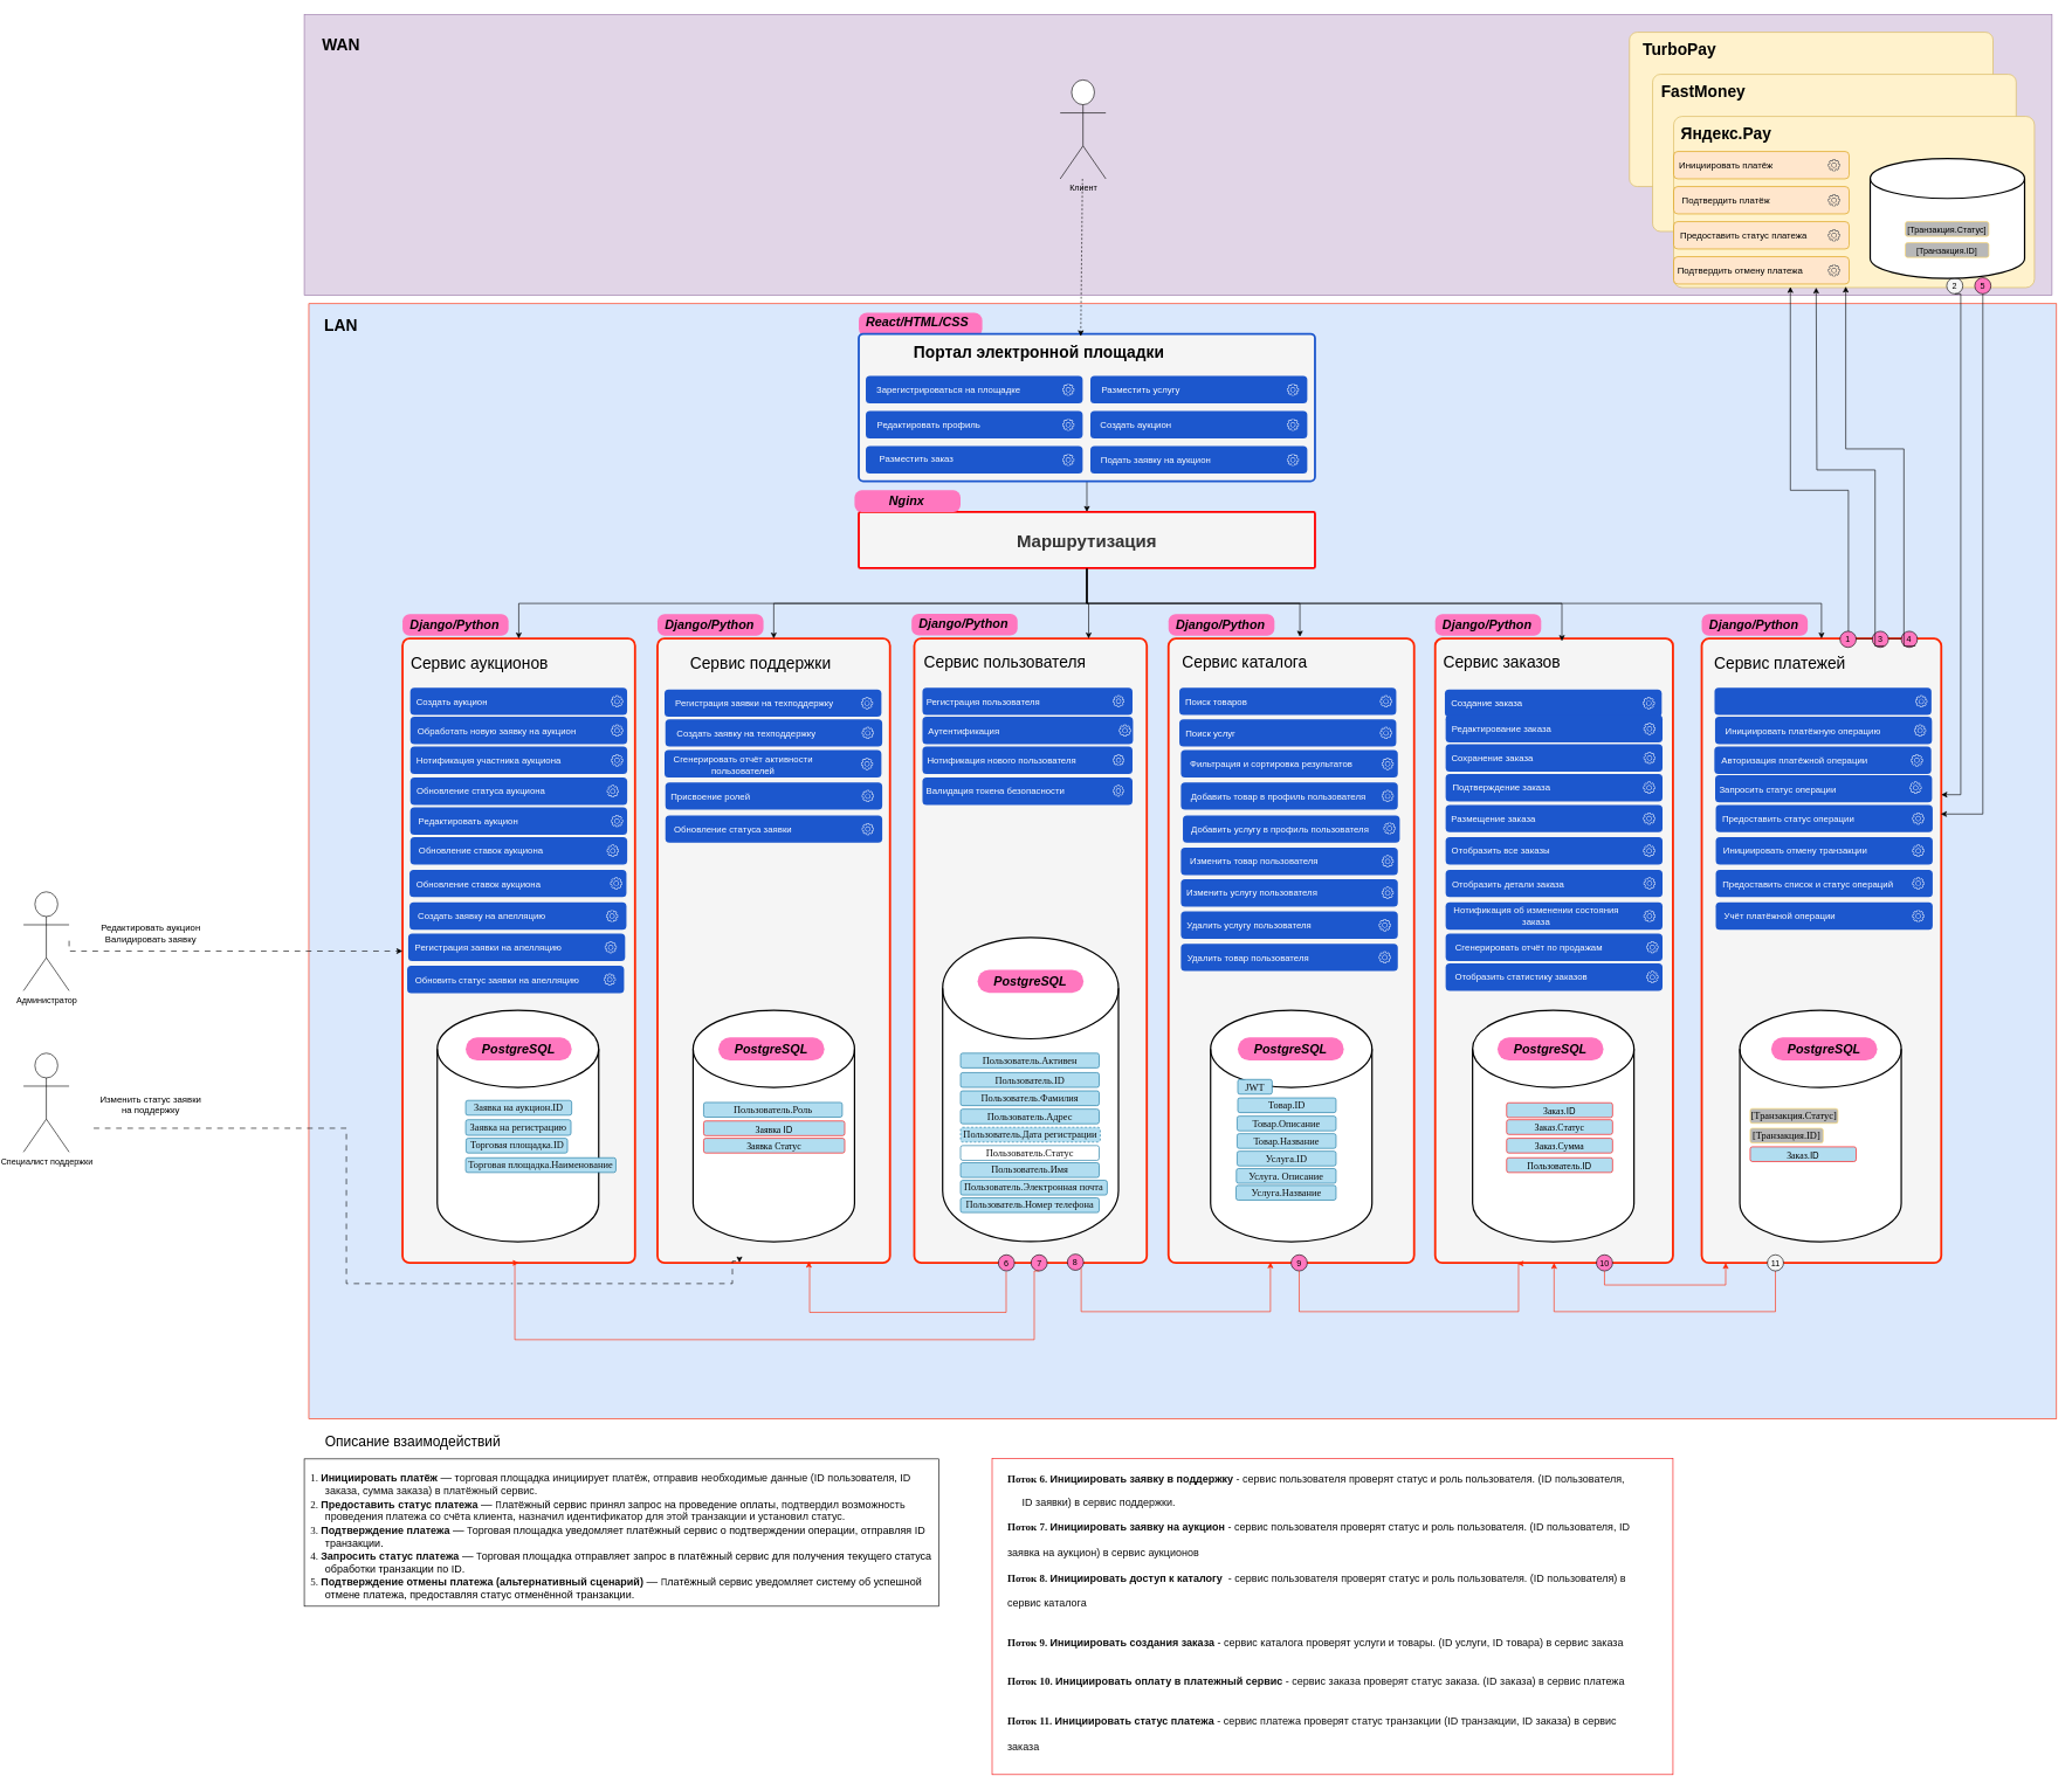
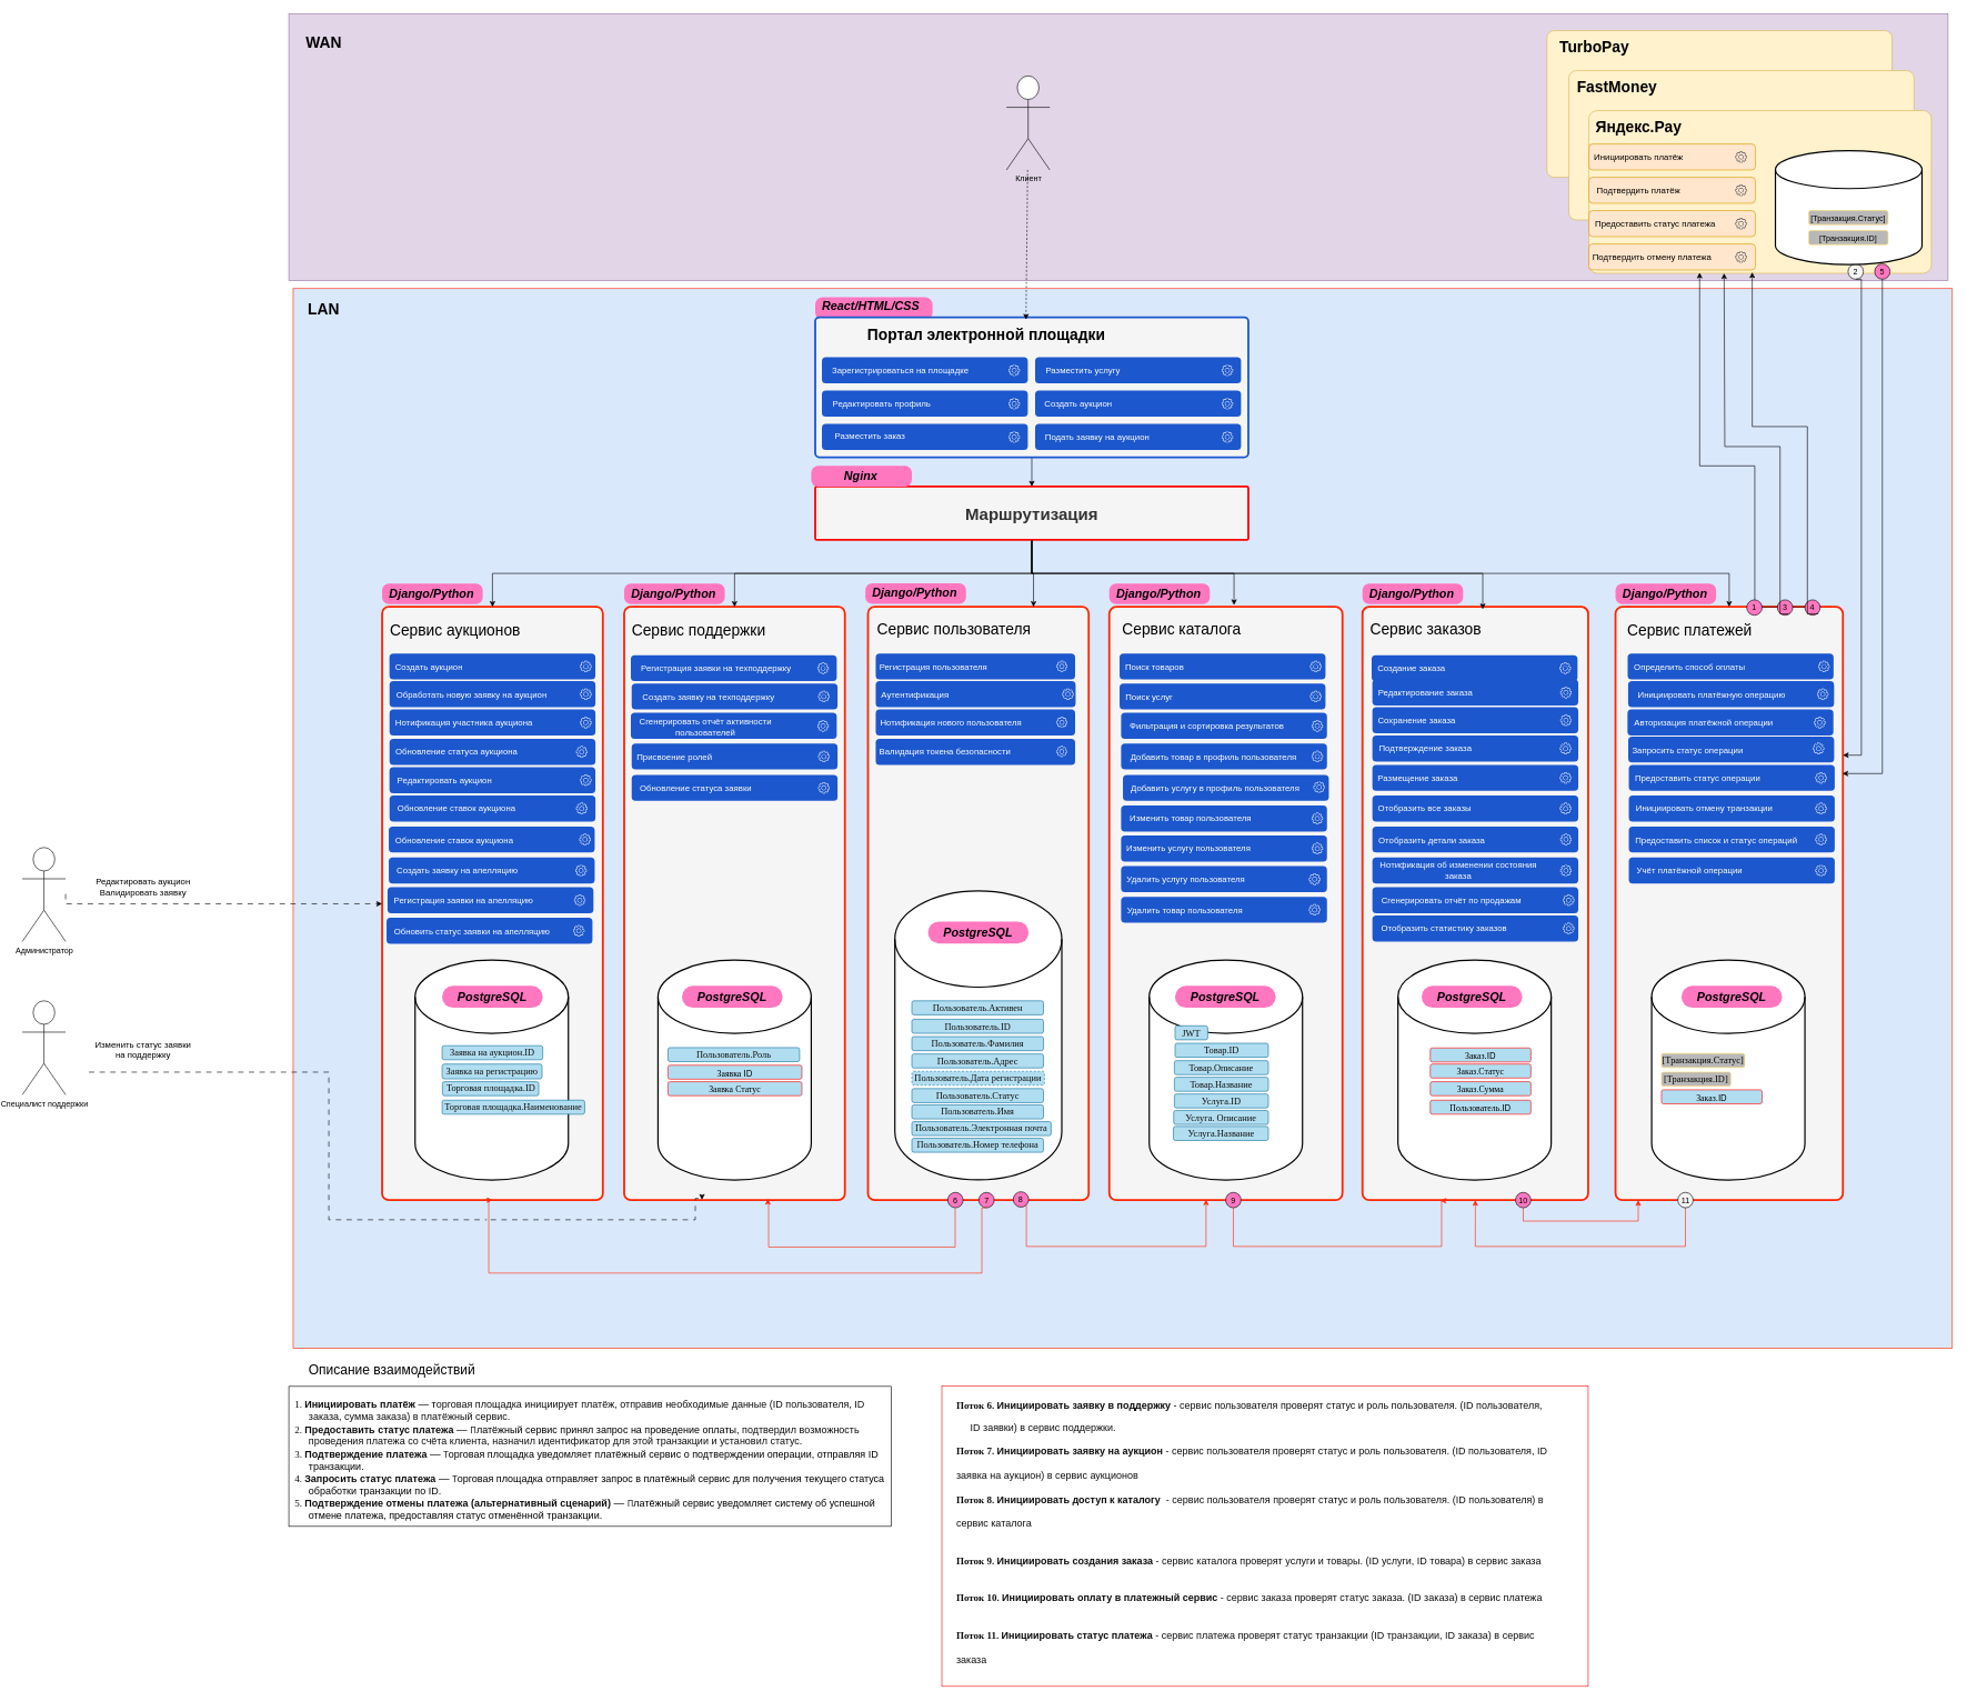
- <mxCell id="271" value="&lt;span style=&quot;font-size: 23px;&quot;&gt;Сервис поддержки&lt;/span&gt;" style="text;html=1;align=left;verticalAlign=middle;whiteSpace=wrap;rounded=0;" parent="1" vertex="1"><mxGeometry x="968.25" y="929.5" width="226.75" height="30" as="geometry" /></mxCell>
+ <mxCell id="271" value="&lt;span style=&quot;font-size: 23px;&quot;&gt;Сервис поддержки&lt;/span&gt;" style="text;html=1;align=left;verticalAlign=middle;whiteSpace=wrap;rounded=0;" parent="1" vertex="1"><mxGeometry x="933.25" y="929.5" width="226.75" height="30" as="geometry" /></mxCell>
+ <mxCell id="151" value="Определить способ оплаты" style="text;html=1;align=center;verticalAlign=middle;whiteSpace=wrap;rounded=1;fontSize=13;fontColor=#FFFFFF;strokeColor=none;" parent="148" vertex="1"><mxGeometry x="7" y="4.5" width="173" height="30" as="geometry" /></mxCell>
- <mxCell id="350" value="&lt;p style=&quot;margin: 0px 0px 0px 13px; text-indent: -13px; font-variant-numeric: normal; font-variant-east-asian: normal; font-variant-alternates: normal; font-kerning: auto; font-optical-sizing: auto; font-feature-settings: normal; font-variation-settings: normal; font-variant-position: normal; font-stretch: normal; font-size: 14px; line-height: normal; color: rgb(14, 14, 14); text-align: start;&quot; class=&quot;p1&quot;&gt;&lt;font face=&quot;Times New Roman&quot;&gt;Пользователь.Статус&lt;/font&gt;&lt;/p&gt;" style="rounded=1;whiteSpace=wrap;html=1;fillColor=#ffffff;strokeColor=#10739e;" parent="1" vertex="1"><mxGeometry x="1355" y="1632.25" width="197.5" height="21" as="geometry" /></mxCell>
+ <mxCell id="350" value="&lt;p style=&quot;margin: 0px 0px 0px 13px; text-indent: -13px; font-variant-numeric: normal; font-variant-east-asian: normal; font-variant-alternates: normal; font-kerning: auto; font-optical-sizing: auto; font-feature-settings: normal; font-variation-settings: normal; font-variant-position: normal; font-stretch: normal; font-size: 14px; line-height: normal; color: rgb(14, 14, 14); text-align: start;&quot; class=&quot;p1&quot;&gt;&lt;font face=&quot;Times New Roman&quot;&gt;Пользователь.Статус&lt;/font&gt;&lt;/p&gt;" style="rounded=1;whiteSpace=wrap;html=1;fillColor=#b1ddf0;strokeColor=#10739e;" parent="1" vertex="1"><mxGeometry x="1355" y="1632.25" width="197.5" height="21" as="geometry" /></mxCell>
